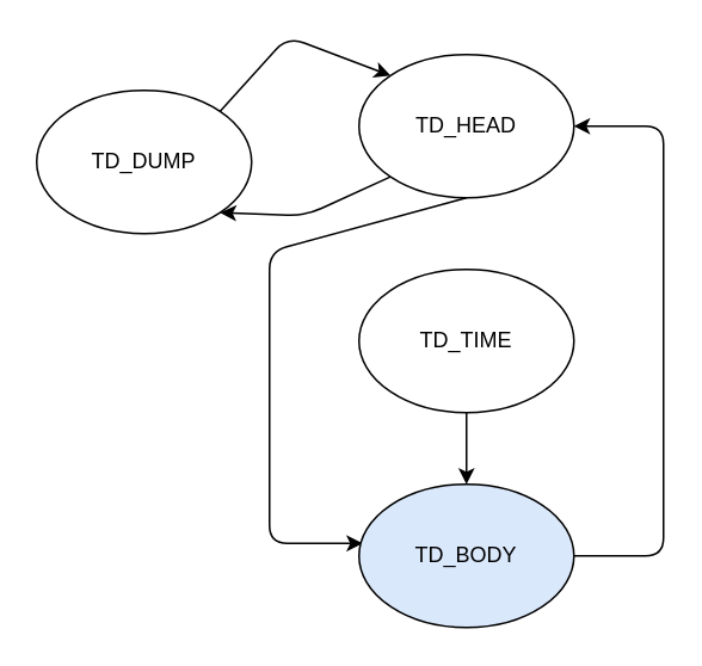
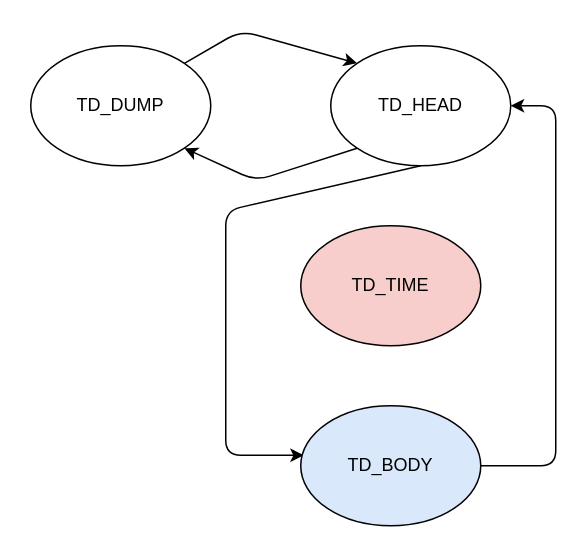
- <mxCell id="4" value="&lt;font color=&quot;#000000&quot;&gt;TD_HEAD&lt;/font&gt;" style="ellipse;whiteSpace=wrap;html=1;fillColor=#FFFFFF;strokeColor=#000000;" vertex="1" parent="1"><mxGeometry x="200" y="30" width="120" height="80" as="geometry" /></mxCell>
+ <mxCell id="4" value="&lt;font color=&quot;#000000&quot;&gt;TD_HEAD&lt;/font&gt;" style="ellipse;whiteSpace=wrap;html=1;fillColor=#FFFFFF;strokeColor=#000000;" vertex="1" parent="1"><mxGeometry x="220" y="30" width="120" height="80" as="geometry" /></mxCell>
- <mxCell id="10" value="&lt;font color=&quot;#000000&quot;&gt;TD_DUMP&lt;/font&gt;" style="ellipse;whiteSpace=wrap;html=1;fillColor=#FFFFFF;strokeColor=#000000;" vertex="1" parent="1"><mxGeometry x="20" y="50" width="120" height="80" as="geometry" /></mxCell>
+ <mxCell id="10" value="&lt;font color=&quot;#000000&quot;&gt;TD_DUMP&lt;/font&gt;" style="ellipse;whiteSpace=wrap;html=1;fillColor=#FFFFFF;strokeColor=#000000;" vertex="1" parent="1"><mxGeometry x="20" y="30" width="120" height="80" as="geometry" /></mxCell>
- <mxCell id="6" value="&lt;font color=&quot;#000000&quot;&gt;TD_TIME&lt;/font&gt;" style="ellipse;whiteSpace=wrap;html=1;fillColor=#FFFFFF;strokeColor=#000000;" vertex="1" parent="1"><mxGeometry x="200" y="150" width="120" height="80" as="geometry" /></mxCell>
+ <mxCell id="6" value="&lt;font color=&quot;#000000&quot;&gt;TD_TIME&lt;/font&gt;" style="ellipse;whiteSpace=wrap;html=1;fillColor=#f8cecc;strokeColor=#000000;" vertex="1" parent="1"><mxGeometry x="200" y="150" width="120" height="80" as="geometry" /></mxCell>
- <mxCell id="5" style="edgeStyle=none;html=1;exitX=0.5;exitY=1;exitDx=0;exitDy=0;strokeColor=#000000;" edge="1" parent="1" source="6" target="8"><mxGeometry relative="1" as="geometry" /></mxCell>
